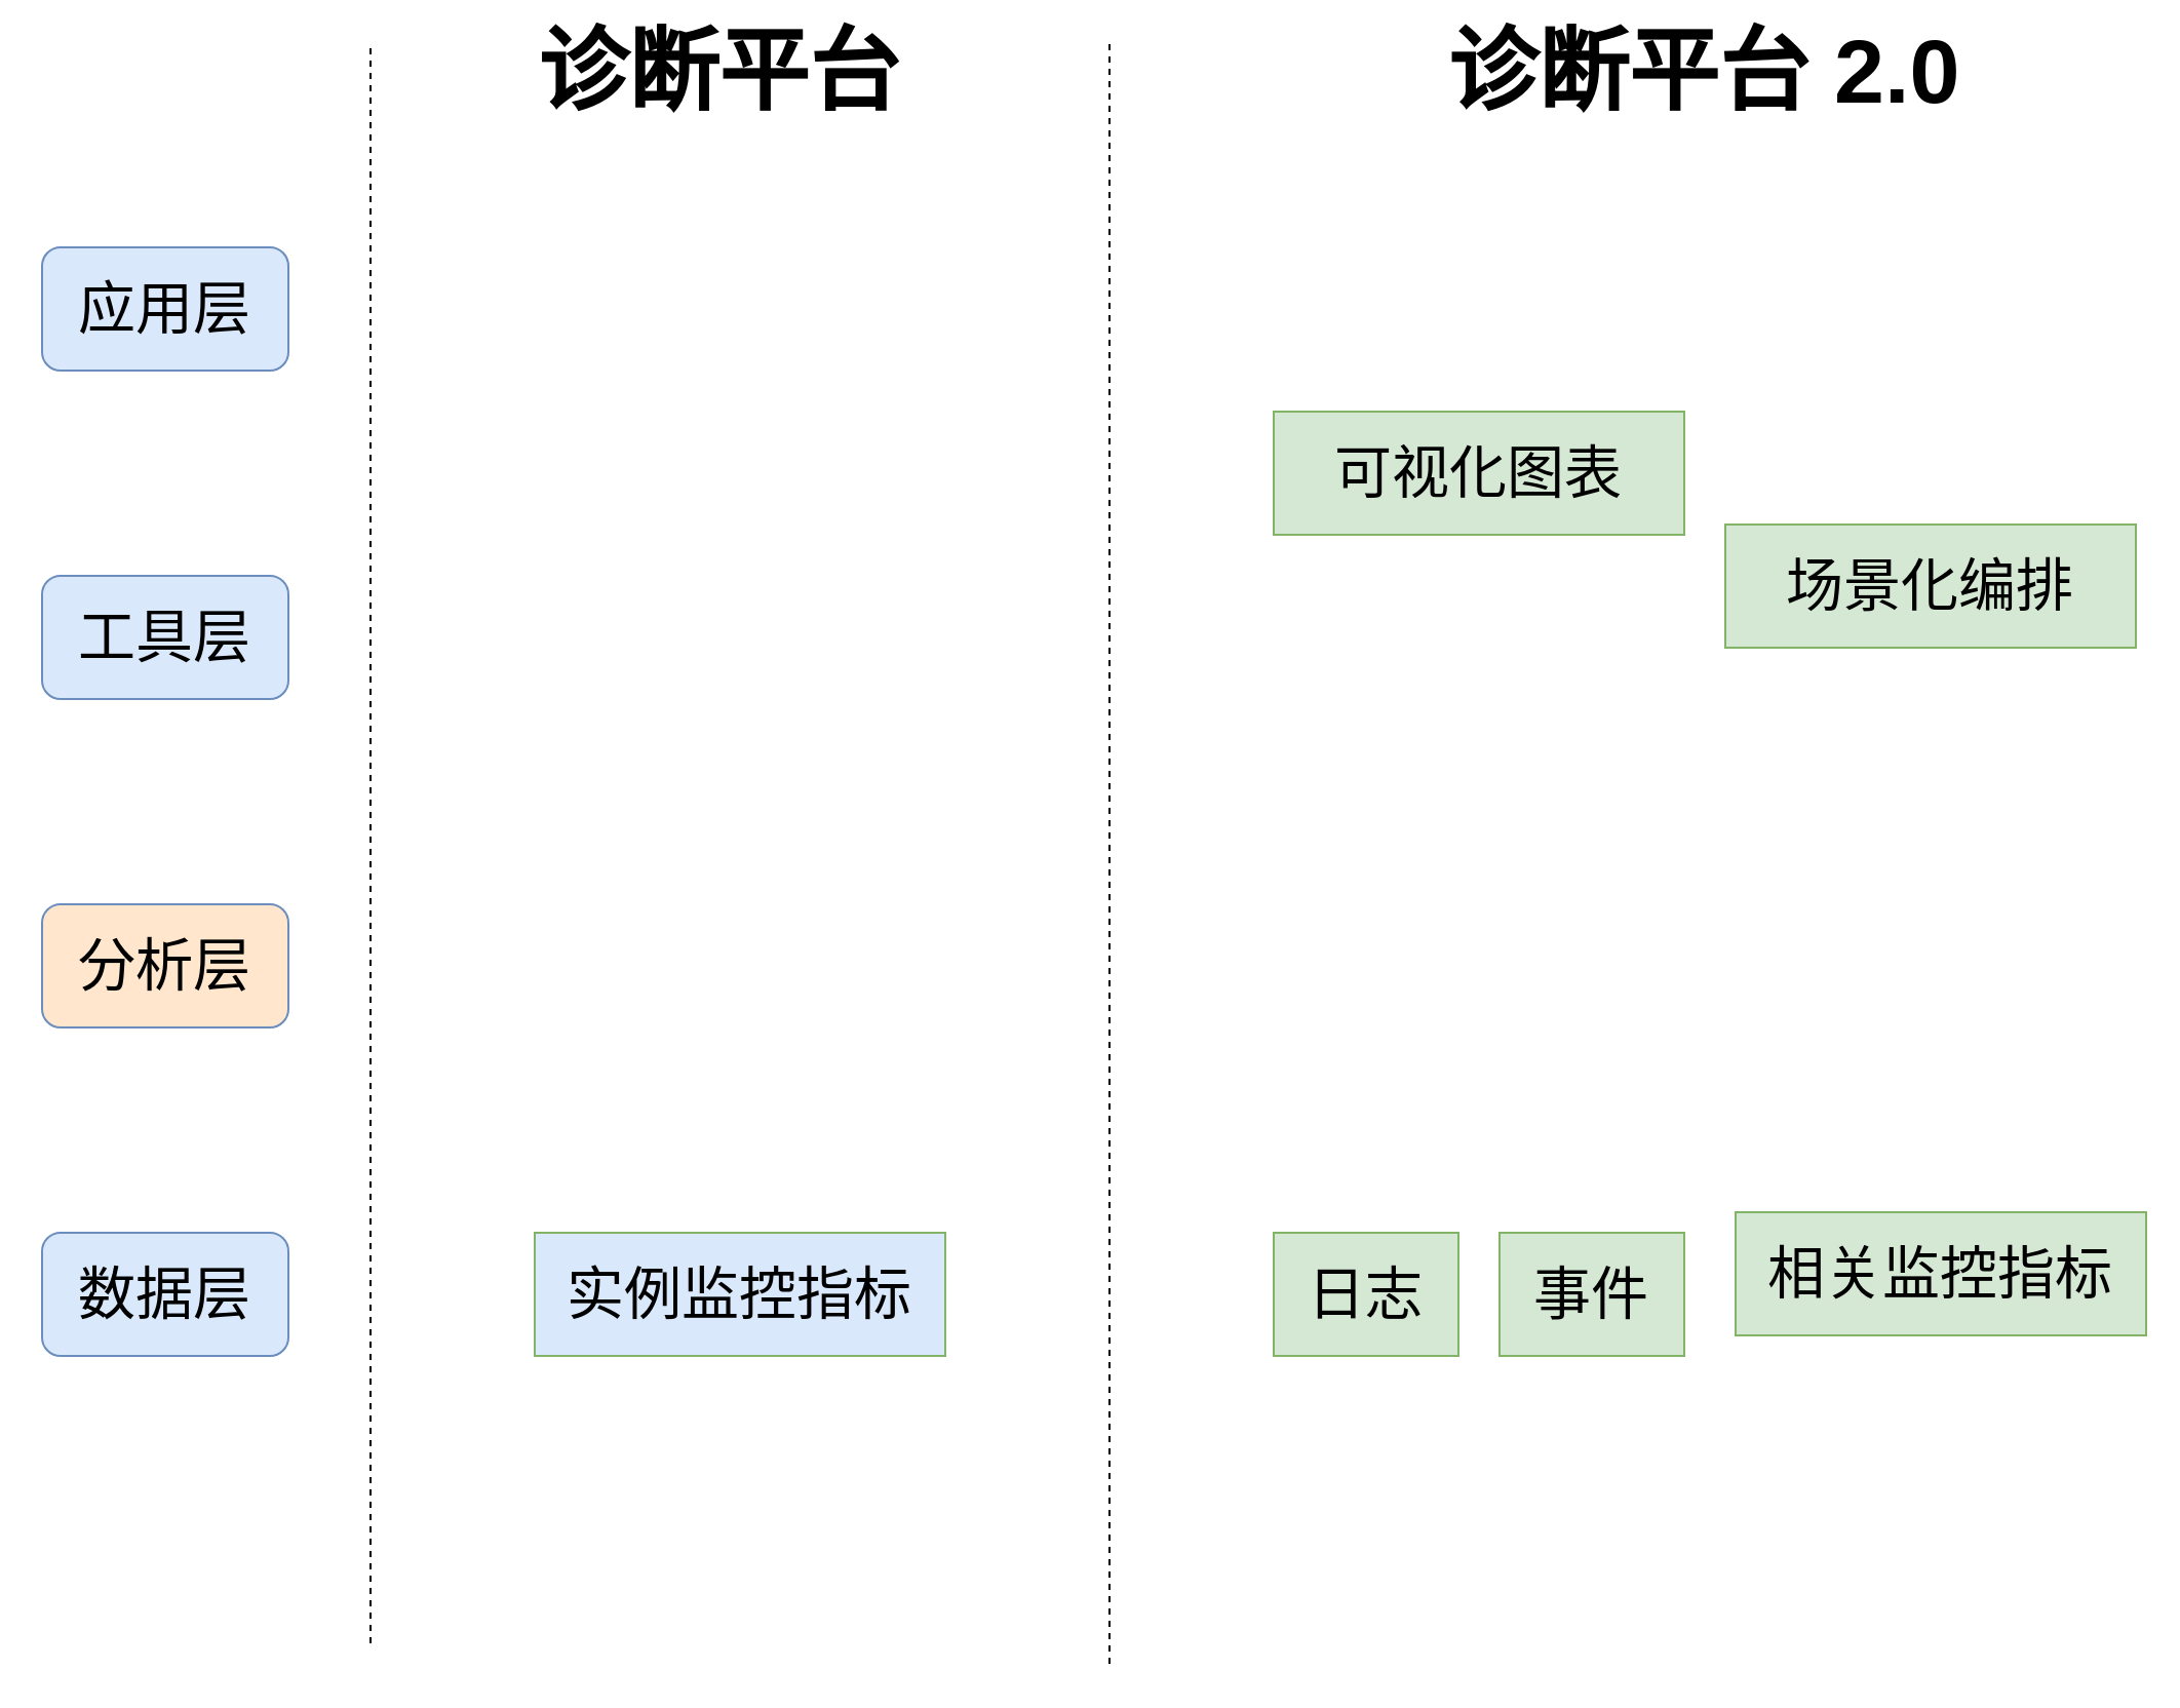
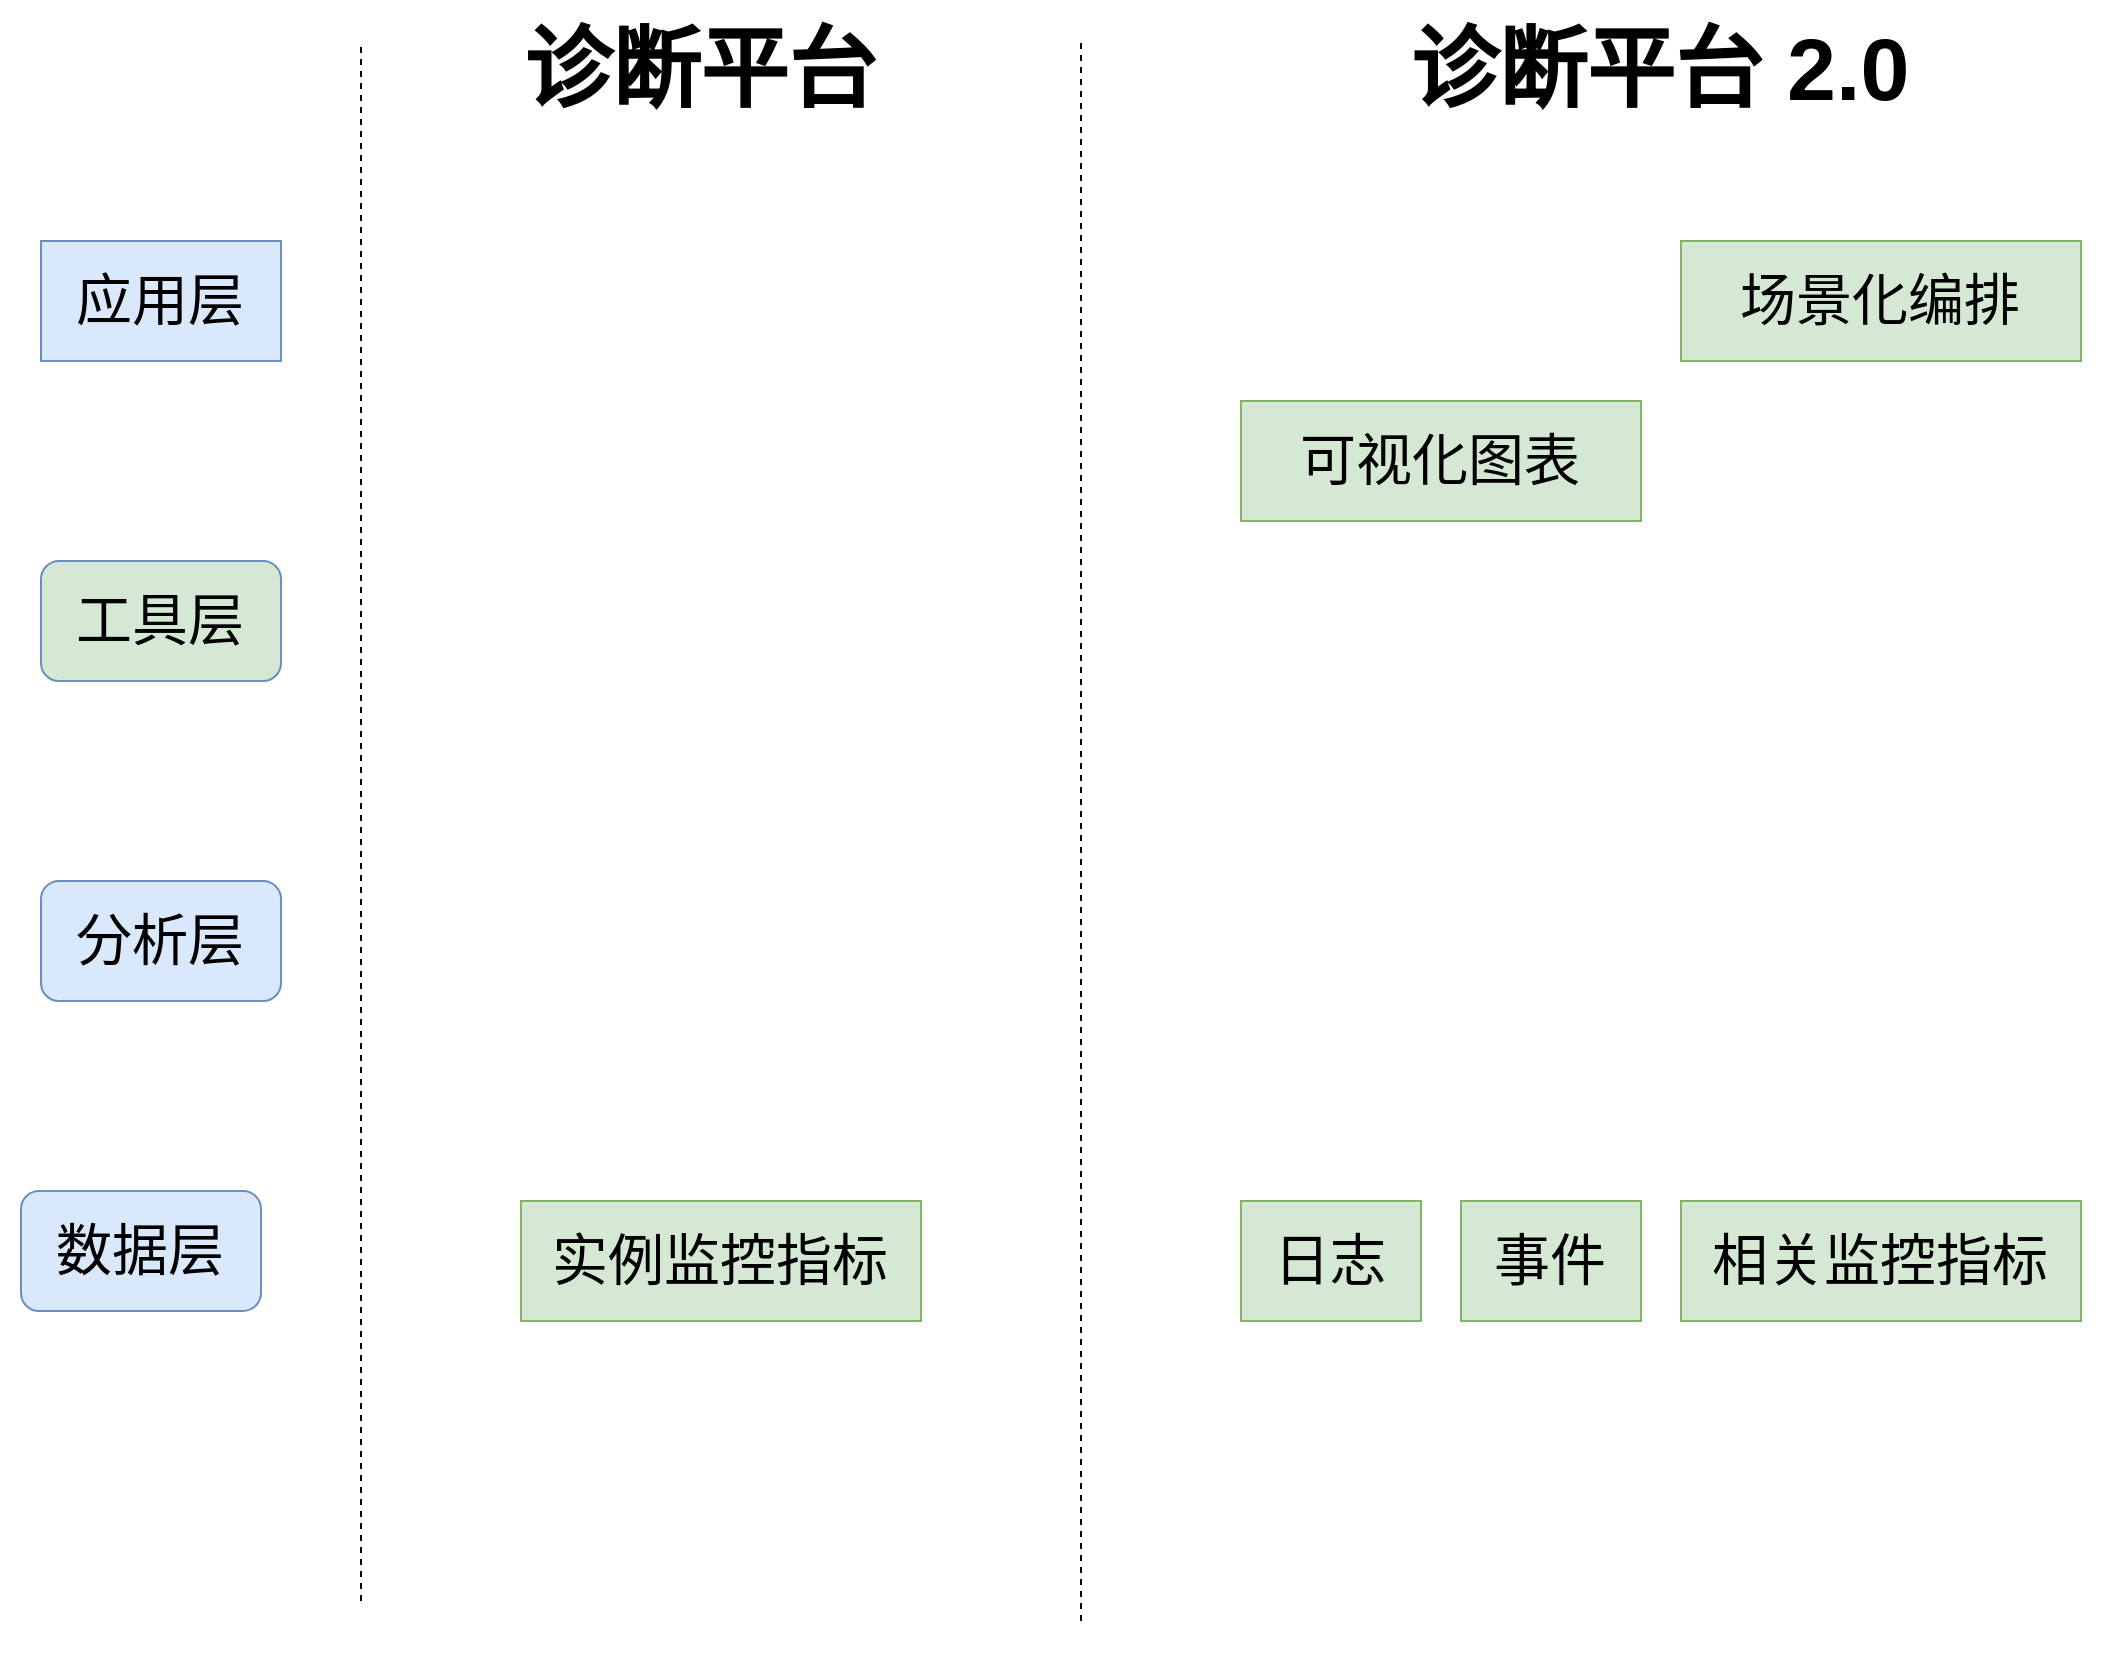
- <mxCell id="2" value="&lt;font style=&quot;font-size: 28px;&quot;&gt;应用层&lt;/font&gt;" style="rounded=1;whiteSpace=wrap;html=1;fillColor=#dae8fc;strokeColor=#6c8ebf;" vertex="1" parent="1"><mxGeometry y="120" width="120" height="60" as="geometry" x="20" /></mxCell>
+ <mxCell id="2" value="&lt;font style=&quot;font-size: 28px;&quot;&gt;应用层&lt;/font&gt;" style="whiteSpace=wrap;html=1;fillColor=#dae8fc;strokeColor=#6c8ebf;rounded=0;" vertex="1" parent="1"><mxGeometry y="120" width="120" height="60" as="geometry" x="20" /></mxCell>
- <mxCell id="7" value="&lt;font style=&quot;font-size: 28px;&quot;&gt;场景化编排&lt;/font&gt;" style="rounded=0;whiteSpace=wrap;html=1;fillColor=#d5e8d4;strokeColor=#82b366;" vertex="1" parent="1"><mxGeometry x="840" y="255" width="200" height="60" as="geometry" /></mxCell>
+ <mxCell id="7" value="&lt;font style=&quot;font-size: 28px;&quot;&gt;场景化编排&lt;/font&gt;" style="rounded=0;whiteSpace=wrap;html=1;fillColor=#d5e8d4;strokeColor=#82b366;" vertex="1" parent="1"><mxGeometry x="840" y="120" width="200" height="60" as="geometry" /></mxCell>
- <mxCell id="3" value="&lt;font style=&quot;font-size: 28px;&quot;&gt;工具层&lt;/font&gt;" style="rounded=1;whiteSpace=wrap;html=1;fillColor=#dae8fc;strokeColor=#6c8ebf;" vertex="1" parent="1"><mxGeometry y="280" width="120" height="60" as="geometry" x="20" /></mxCell>
+ <mxCell id="3" value="&lt;font style=&quot;font-size: 28px;&quot;&gt;工具层&lt;/font&gt;" style="rounded=1;whiteSpace=wrap;html=1;fillColor=#d5e8d4;strokeColor=#6c8ebf;" vertex="1" parent="1"><mxGeometry y="280" width="120" height="60" as="geometry" x="20" /></mxCell>
- <mxCell id="4" value="&lt;font style=&quot;font-size: 28px;&quot;&gt;分析层&lt;/font&gt;" style="rounded=1;whiteSpace=wrap;html=1;fillColor=#ffe6cc;strokeColor=#6c8ebf;" vertex="1" parent="1"><mxGeometry y="440" width="120" height="60" as="geometry" x="20" /></mxCell>
+ <mxCell id="4" value="&lt;font style=&quot;font-size: 28px;&quot;&gt;分析层&lt;/font&gt;" style="rounded=1;whiteSpace=wrap;html=1;fillColor=#dae8fc;strokeColor=#6c8ebf;" vertex="1" parent="1"><mxGeometry y="440" width="120" height="60" as="geometry" x="20" /></mxCell>
- <mxCell id="13" value="&lt;font style=&quot;font-size: 28px;&quot;&gt;相关监控指标&lt;/font&gt;" style="rounded=0;whiteSpace=wrap;html=1;fillColor=#d5e8d4;strokeColor=#82b366;" vertex="1" parent="1"><mxGeometry x="845" y="590" width="200" height="60" as="geometry" /></mxCell>
+ <mxCell id="13" value="&lt;font style=&quot;font-size: 28px;&quot;&gt;相关监控指标&lt;/font&gt;" style="rounded=0;whiteSpace=wrap;html=1;fillColor=#d5e8d4;strokeColor=#82b366;" vertex="1" parent="1"><mxGeometry x="840" y="600" width="200" height="60" as="geometry" /></mxCell>
- <mxCell id="5" value="&lt;font style=&quot;font-size: 28px;&quot;&gt;数据层&lt;/font&gt;" style="rounded=1;whiteSpace=wrap;html=1;fillColor=#dae8fc;strokeColor=#6c8ebf;" vertex="1" parent="1"><mxGeometry y="600" width="120" height="60" as="geometry" x="20" /></mxCell>
+ <mxCell id="5" value="&lt;font style=&quot;font-size: 28px;&quot;&gt;数据层&lt;/font&gt;" style="rounded=1;whiteSpace=wrap;html=1;fillColor=#dae8fc;strokeColor=#6c8ebf;" vertex="1" parent="1"><mxGeometry x="10" y="595" width="120" height="60" as="geometry" /></mxCell>
- <mxCell id="10" value="&lt;font style=&quot;font-size: 28px;&quot;&gt;实例监控指标&lt;/font&gt;" style="rounded=0;whiteSpace=wrap;html=1;fillColor=#dae8fc;strokeColor=#82b366;" vertex="1" parent="1"><mxGeometry x="260" y="600" width="200" height="60" as="geometry" /></mxCell>
+ <mxCell id="10" value="&lt;font style=&quot;font-size: 28px;&quot;&gt;实例监控指标&lt;/font&gt;" style="rounded=0;whiteSpace=wrap;html=1;fillColor=#d5e8d4;strokeColor=#82b366;" vertex="1" parent="1"><mxGeometry x="260" y="600" width="200" height="60" as="geometry" /></mxCell>
